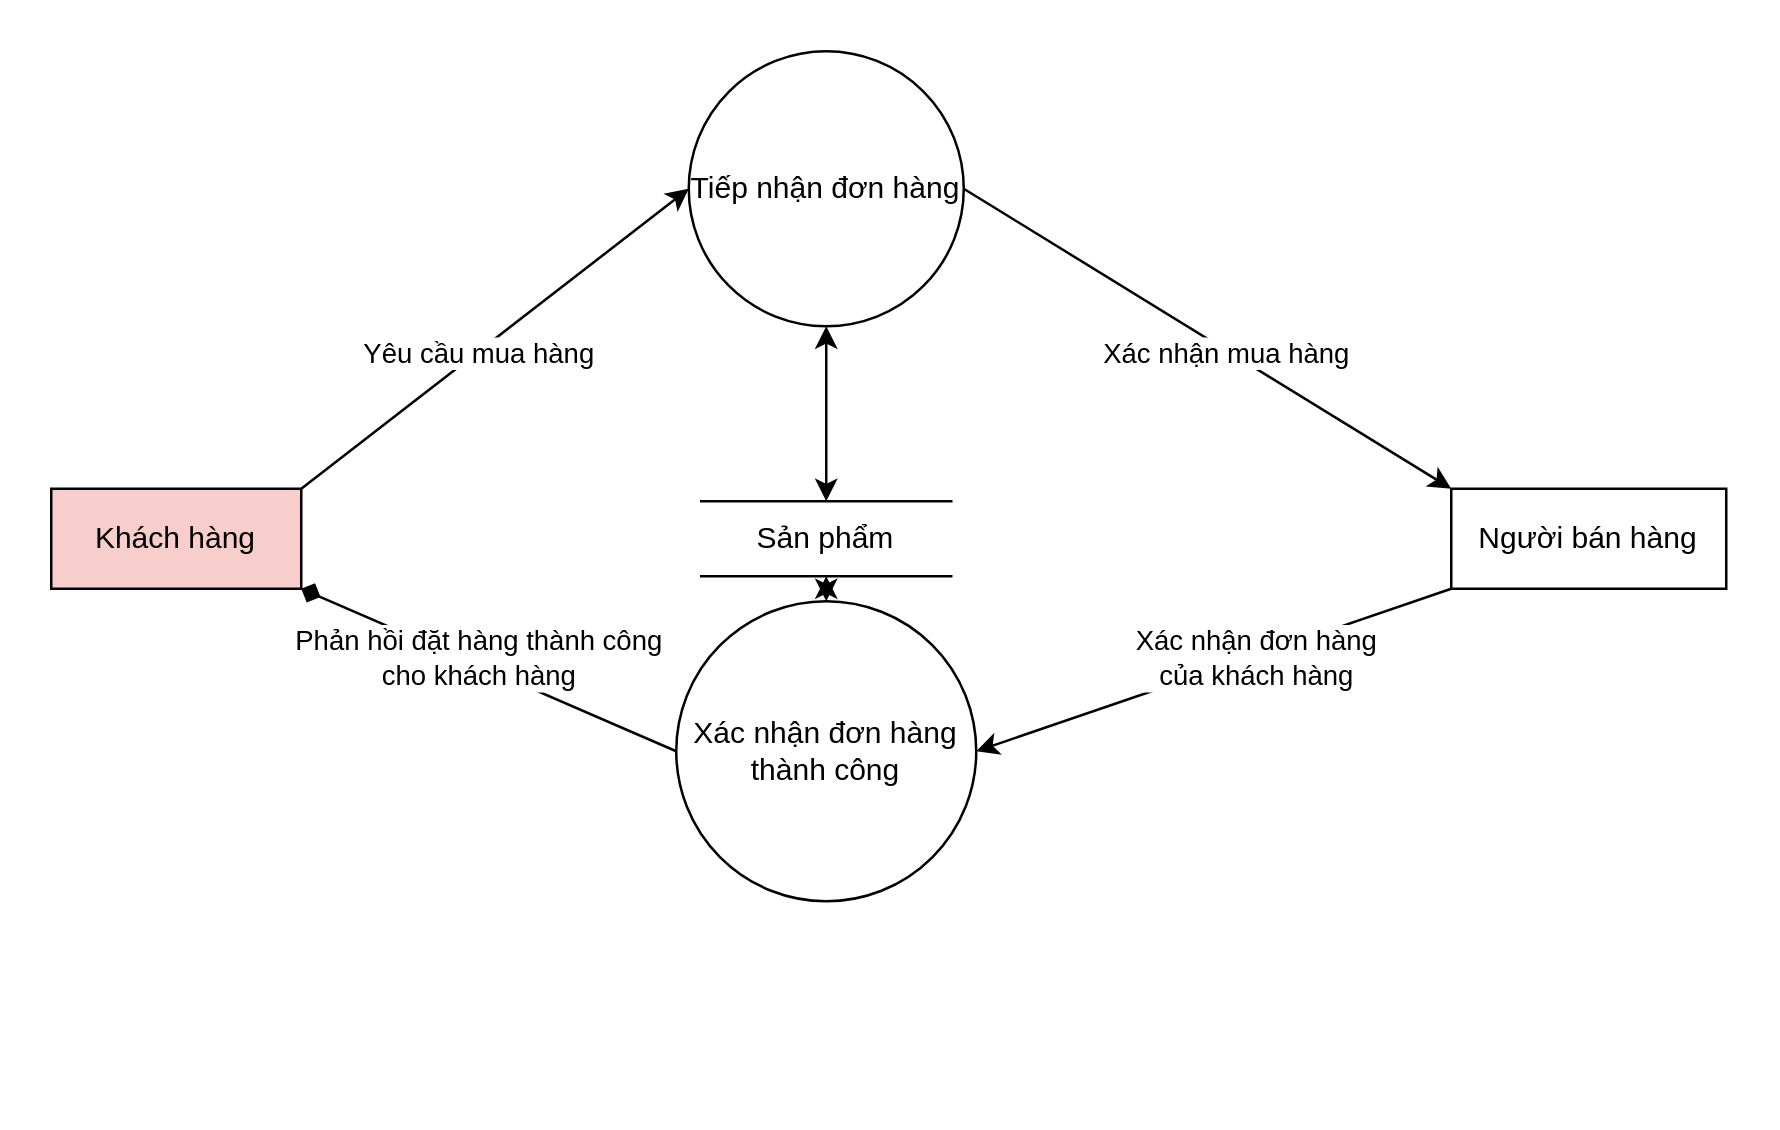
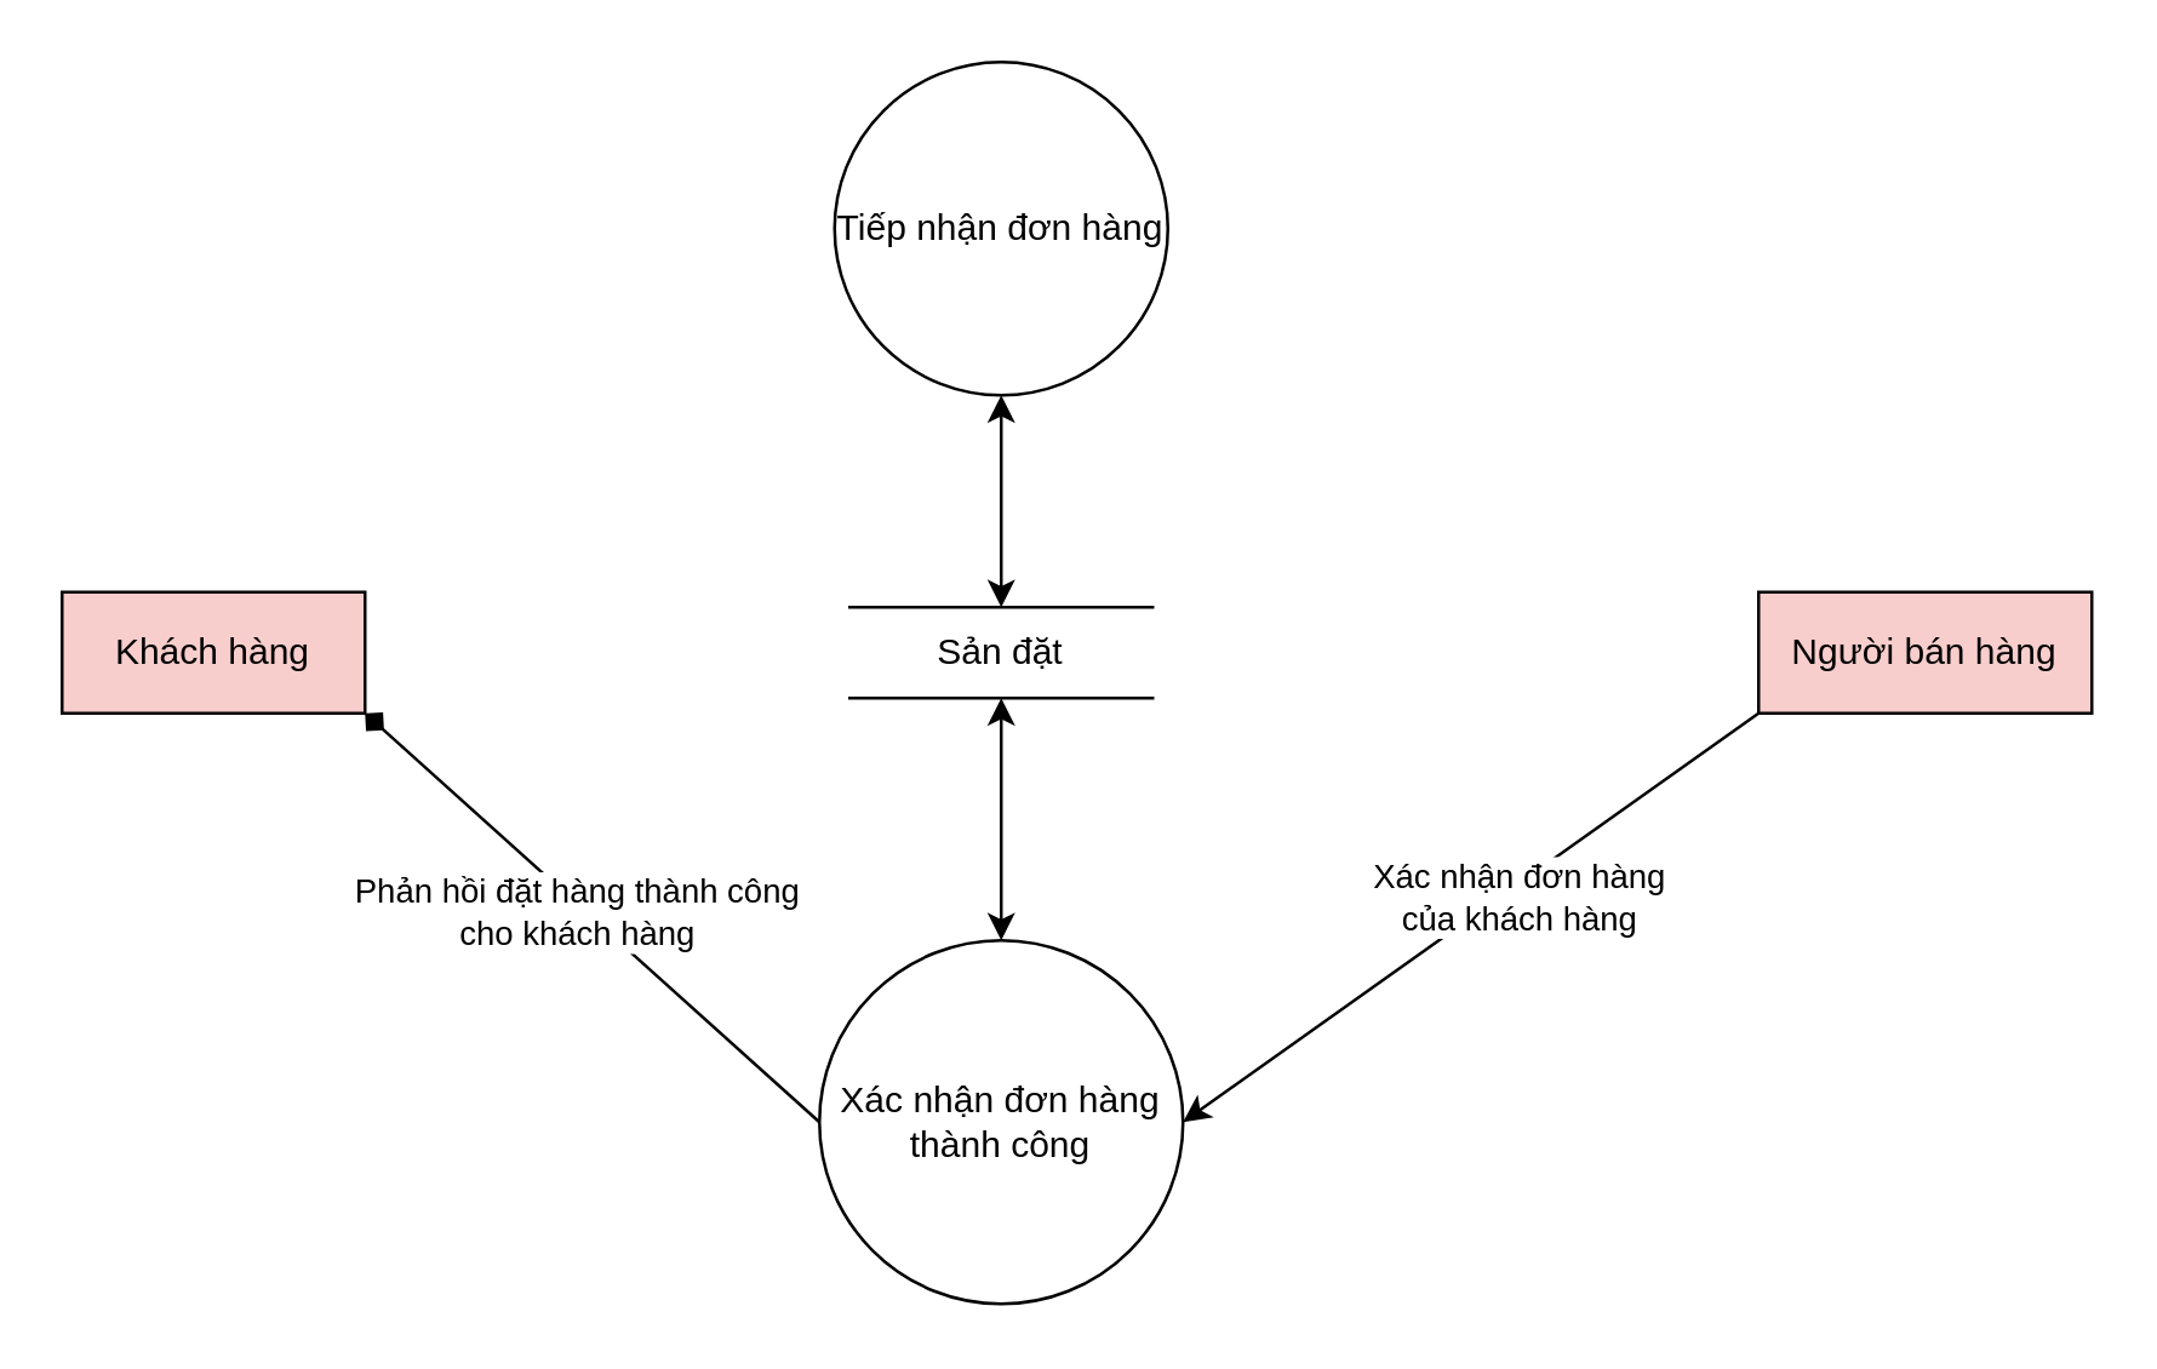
- <mxCell id="11" value="" style="endArrow=classic;html=1;rounded=0;exitX=1;exitY=0.5;exitDx=0;exitDy=0;entryX=0;entryY=0;entryDx=0;entryDy=0;" edge="1" parent="1" source="3" target="8"><mxGeometry width="50" height="50" relative="1" as="geometry"><mxPoint x="310" y="300" as="sourcePoint" /><mxPoint x="360" y="250" as="targetPoint" /></mxGeometry></mxCell>
- <mxCell id="12" value="Xác nhận mua hàng" style="edgeLabel;html=1;align=center;verticalAlign=middle;resizable=0;points=[];" vertex="1" connectable="0" parent="11"><mxGeometry x="-0.146" y="-1" relative="1" as="geometry"><mxPoint x="22" y="13" as="offset" /></mxGeometry></mxCell>
- <mxCell id="9" value="" style="endArrow=classic;html=1;rounded=0;exitX=1;exitY=0;exitDx=0;exitDy=0;entryX=0;entryY=0.5;entryDx=0;entryDy=0;" edge="1" parent="1" source="7" target="3"><mxGeometry width="50" height="50" relative="1" as="geometry"><mxPoint x="130" y="200" as="sourcePoint" /><mxPoint x="360" y="250" as="targetPoint" /></mxGeometry></mxCell>
- <mxCell id="10" value="Yêu cầu mua hàng" style="edgeLabel;html=1;align=center;verticalAlign=middle;resizable=0;points=[];" vertex="1" connectable="0" parent="9"><mxGeometry x="-0.208" y="1" relative="1" as="geometry"><mxPoint x="9" y="-6" as="offset" /></mxGeometry></mxCell>
- <mxCell id="2" value="Sản phẩm" style="html=1;dashed=0;whiteSpace=wrap;shape=partialRectangle;right=0;left=0;" vertex="1" parent="1"><mxGeometry x="280" y="200" width="100" height="30" as="geometry" /></mxCell>
+ <mxCell id="2" value="Sản đặt" style="html=1;dashed=0;whiteSpace=wrap;shape=partialRectangle;right=0;left=0;" vertex="1" parent="1"><mxGeometry x="280" y="200" width="100" height="30" as="geometry" /></mxCell>
- <mxCell id="8" value="Người bán hàng" style="rounded=0;whiteSpace=wrap;html=1;" vertex="1" parent="1"><mxGeometry x="580" y="195" width="110" height="40" as="geometry" /></mxCell>
+ <mxCell id="8" value="Người bán hàng" style="rounded=0;whiteSpace=wrap;html=1;fillColor=#f8cecc;" vertex="1" parent="1"><mxGeometry x="580" y="195" width="110" height="40" as="geometry" /></mxCell>
- <mxCell id="4" value="Xác nhận đơn hàng thành công" style="ellipse;whiteSpace=wrap;html=1;aspect=fixed;" vertex="1" parent="1"><mxGeometry x="270" y="240" width="120" height="120" as="geometry" /></mxCell>
+ <mxCell id="4" value="Xác nhận đơn hàng thành công" style="ellipse;whiteSpace=wrap;html=1;aspect=fixed;" vertex="1" parent="1"><mxGeometry x="270" y="310" width="120" height="120" as="geometry" /></mxCell>
